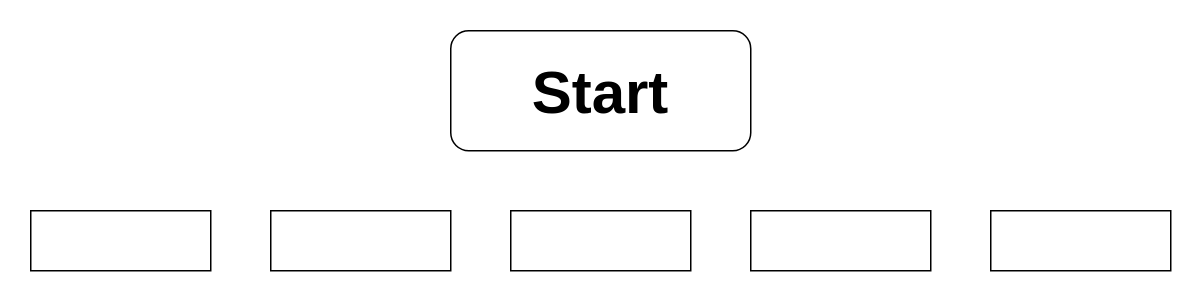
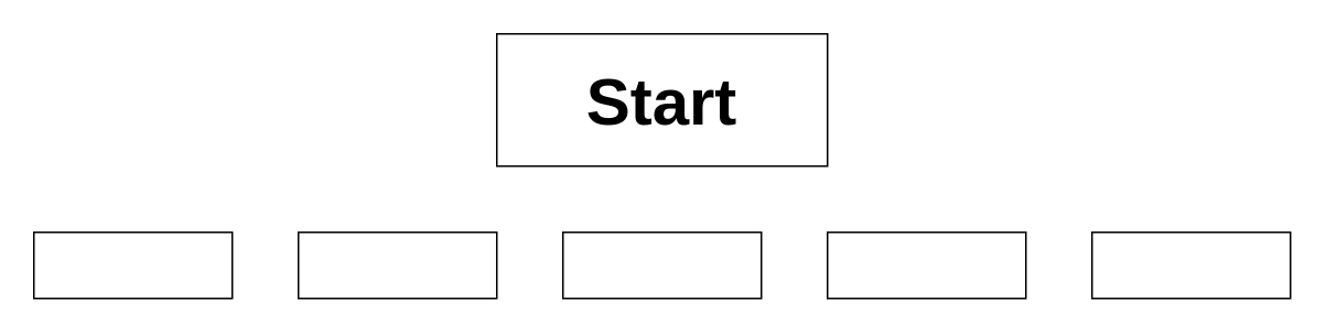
- <mxCell id="2" value="Start" style="whiteSpace=wrap;html=1;fontStyle=1;fontSize=40;rounded=1;" vertex="1" parent="1"><mxGeometry x="300" y="20" width="200" height="80" as="geometry" /></mxCell>
+ <mxCell id="2" value="Start" style="rounded=0;whiteSpace=wrap;html=1;fontStyle=1;fontSize=40;" vertex="1" parent="1"><mxGeometry x="300" y="20" width="200" height="80" as="geometry" /></mxCell>
